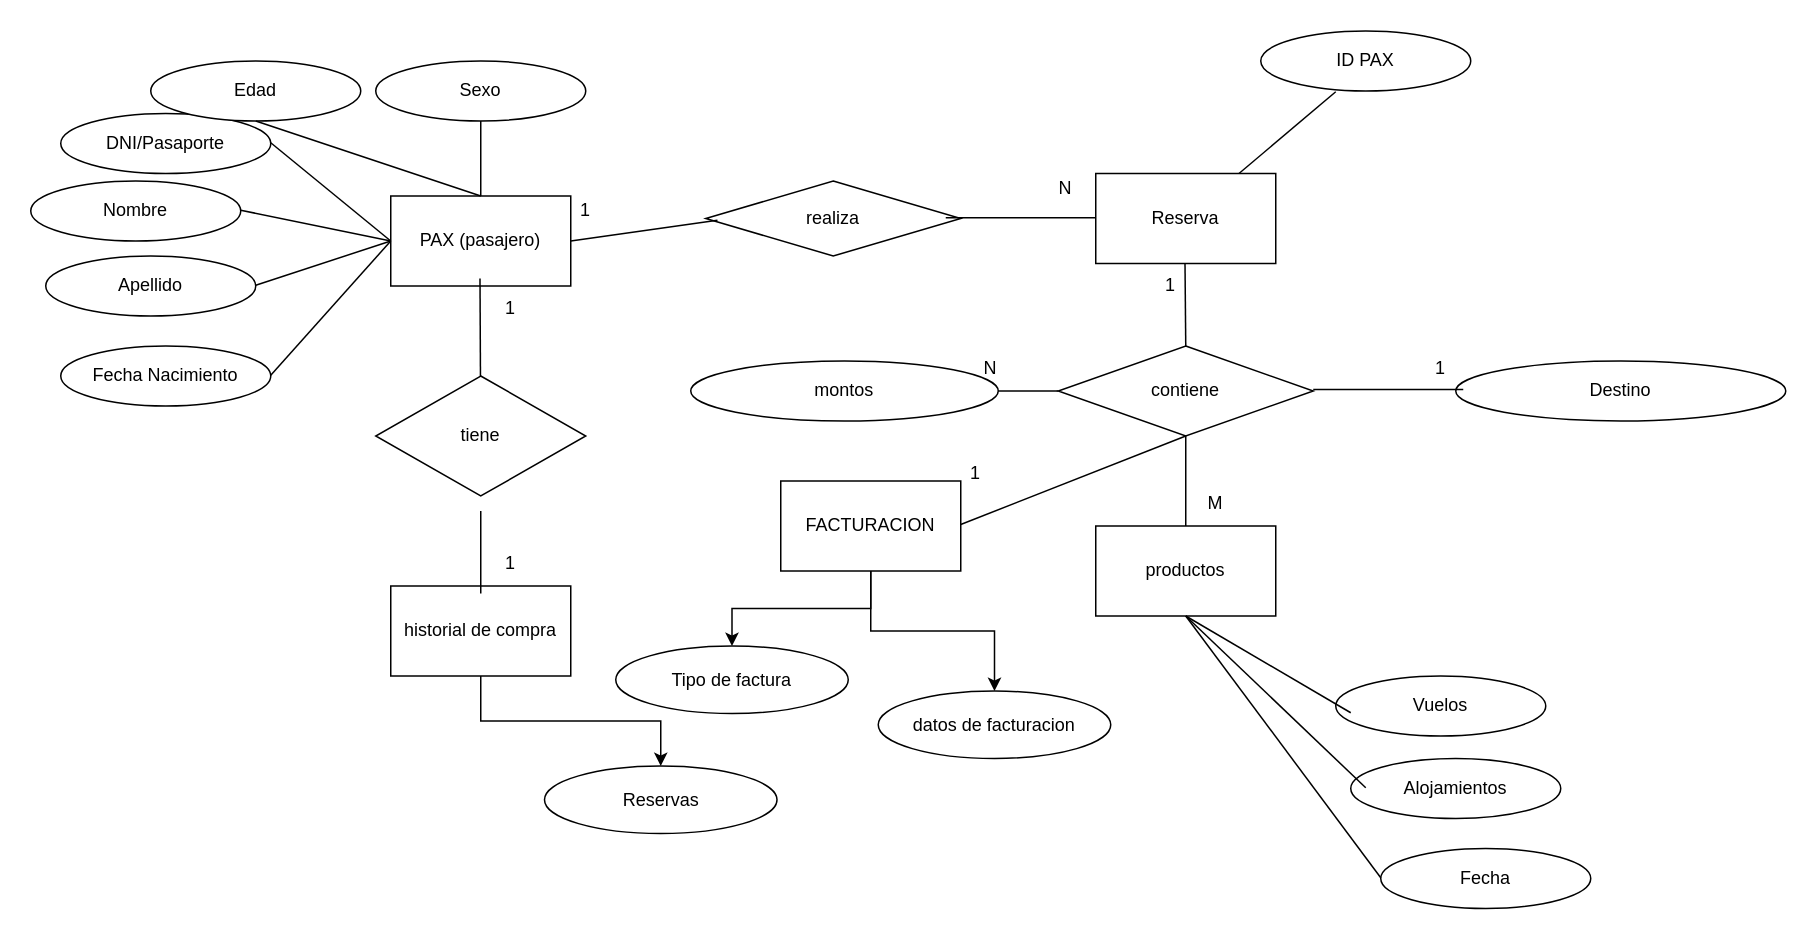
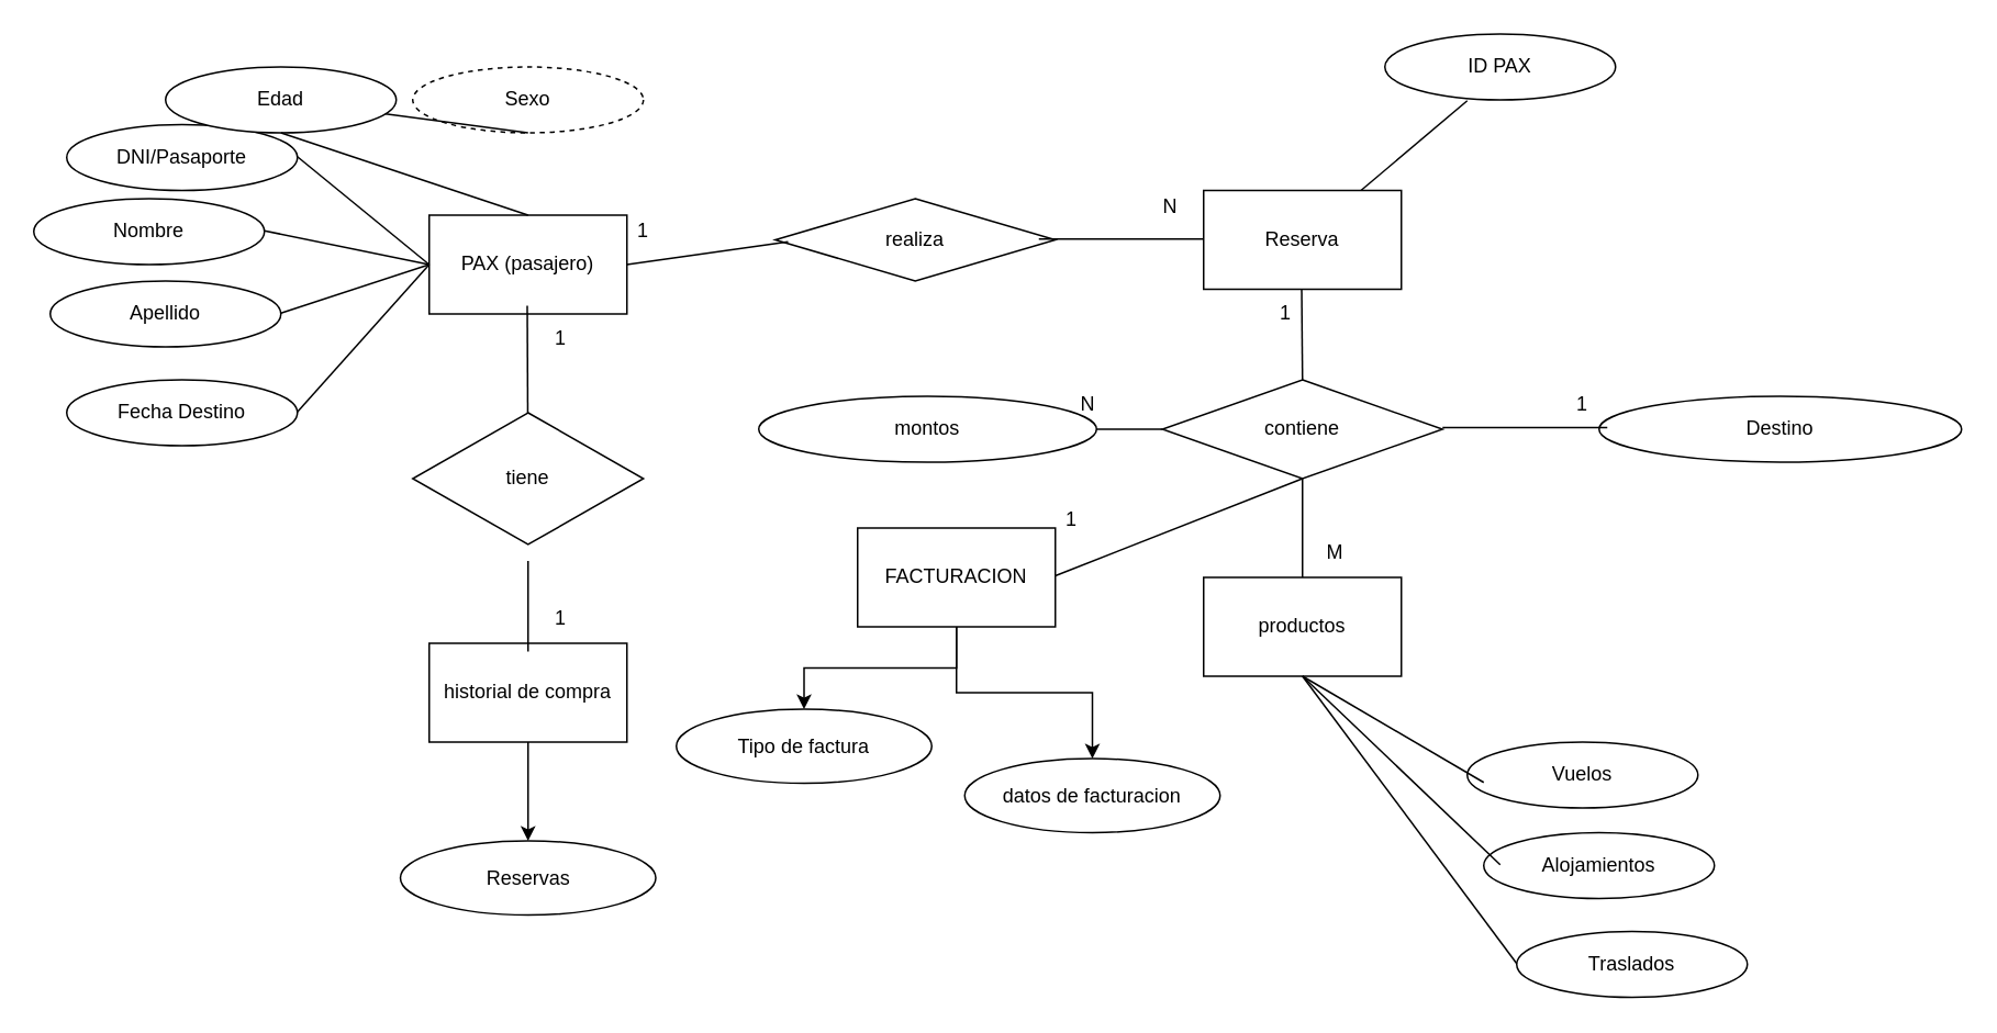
- <mxCell id="22" value="Sexo" style="ellipse;whiteSpace=wrap;html=1;rounded=0;" parent="1" vertex="1"><mxGeometry x="250" y="40" width="140" height="40" as="geometry" /></mxCell>
+ <mxCell id="22" value="Sexo" style="ellipse;whiteSpace=wrap;html=1;rounded=0;dashed=1;" parent="1" vertex="1"><mxGeometry x="250" y="40" width="140" height="40" as="geometry" /></mxCell>
- <mxCell id="26" value="" style="endArrow=none;html=1;rounded=0;entryX=0.5;entryY=0;entryDx=0;entryDy=0;exitX=0.5;exitY=1;exitDx=0;exitDy=0;" parent="1" source="22" target="2" edge="1"><mxGeometry width="50" height="50" relative="1" as="geometry"><mxPoint x="180" y="90" as="sourcePoint" /><mxPoint x="320" y="130" as="targetPoint" /></mxGeometry></mxCell>
+ <mxCell id="26" value="" style="endArrow=none;html=1;rounded=0;exitX=0.5;exitY=1;exitDx=0;exitDy=0;" parent="1" source="22" target="23" edge="1"><mxGeometry width="50" height="50" relative="1" as="geometry"><mxPoint x="180" y="90" as="sourcePoint" /><mxPoint x="320" y="130" as="targetPoint" /></mxGeometry></mxCell>
- <mxCell id="17" value="Fecha Nacimiento" style="ellipse;whiteSpace=wrap;html=1;rounded=0;" parent="1" vertex="1"><mxGeometry x="40" y="230" width="140" height="40" as="geometry" /></mxCell>
+ <mxCell id="17" value="Fecha Destino" style="ellipse;whiteSpace=wrap;html=1;rounded=0;" parent="1" vertex="1"><mxGeometry x="40" y="230" width="140" height="40" as="geometry" /></mxCell>
- <mxCell id="48" value="Reservas" style="ellipse;whiteSpace=wrap;html=1;rounded=0;" parent="1" vertex="1"><mxGeometry x="362.5" y="510" width="155" height="45" as="geometry" /></mxCell>
+ <mxCell id="48" value="Reservas" style="ellipse;whiteSpace=wrap;html=1;rounded=0;" parent="1" vertex="1"><mxGeometry x="242.5" y="510" width="155" height="45" as="geometry" /></mxCell>
- <mxCell id="11" value="Fecha" style="ellipse;whiteSpace=wrap;html=1;rounded=0;" parent="1" vertex="1"><mxGeometry x="920" y="565" width="140" height="40" as="geometry" /></mxCell>
+ <mxCell id="11" value="Traslados" style="ellipse;whiteSpace=wrap;html=1;rounded=0;" parent="1" vertex="1"><mxGeometry x="920" y="565" width="140" height="40" as="geometry" /></mxCell>
